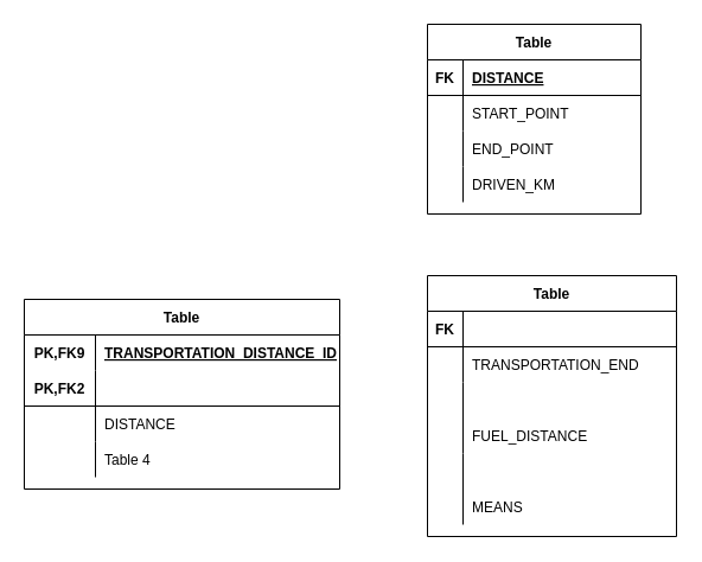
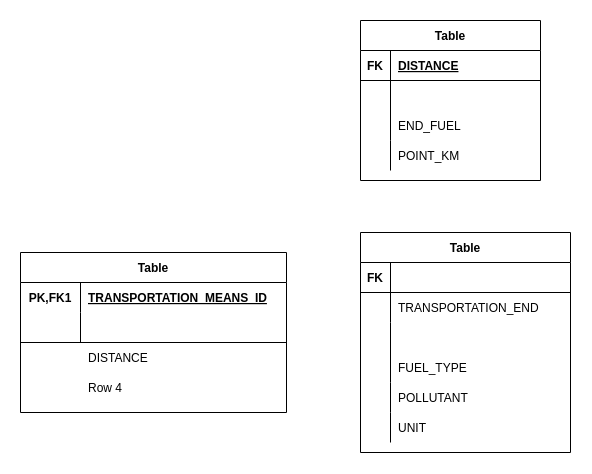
- <mxCell id="8" value="START_POINT" style="shape=partialRectangle;connectable=0;fillColor=none;top=0;left=0;bottom=0;right=0;align=left;spacingLeft=6;overflow=hidden;" vertex="1" parent="6"><mxGeometry x="30" width="150" height="30" as="geometry" /></mxCell>
- <mxCell id="11" value="END_POINT" style="shape=partialRectangle;connectable=0;fillColor=none;top=0;left=0;bottom=0;right=0;align=left;spacingLeft=6;overflow=hidden;" vertex="1" parent="9"><mxGeometry x="30" width="150" height="30" as="geometry" /></mxCell>
+ <mxCell id="11" value="END_FUEL" style="shape=partialRectangle;connectable=0;fillColor=none;top=0;left=0;bottom=0;right=0;align=left;spacingLeft=6;overflow=hidden;" vertex="1" parent="9"><mxGeometry x="30" width="150" height="30" as="geometry" /></mxCell>
- <mxCell id="14" value="DRIVEN_KM" style="shape=partialRectangle;connectable=0;fillColor=none;top=0;left=0;bottom=0;right=0;align=left;spacingLeft=6;overflow=hidden;" vertex="1" parent="12"><mxGeometry x="30" width="150" height="30" as="geometry" /></mxCell>
+ <mxCell id="14" value="POINT_KM" style="shape=partialRectangle;connectable=0;fillColor=none;top=0;left=0;bottom=0;right=0;align=left;spacingLeft=6;overflow=hidden;" vertex="1" parent="12"><mxGeometry x="30" width="150" height="30" as="geometry" /></mxCell>
- <mxCell id="34" value="PK,FK9" style="shape=partialRectangle;connectable=0;fillColor=none;top=0;left=0;bottom=0;right=0;fontStyle=1;overflow=hidden;" vertex="1" parent="33"><mxGeometry width="60" height="30" as="geometry" /></mxCell>
+ <mxCell id="34" value="PK,FK1" style="shape=partialRectangle;connectable=0;fillColor=none;top=0;left=0;bottom=0;right=0;fontStyle=1;overflow=hidden;" vertex="1" parent="33"><mxGeometry width="60" height="30" as="geometry" /></mxCell>
- <mxCell id="35" value="TRANSPORTATION_DISTANCE_ID" style="shape=partialRectangle;connectable=0;fillColor=none;top=0;left=0;bottom=0;right=0;align=left;spacingLeft=6;fontStyle=5;overflow=hidden;" vertex="1" parent="33"><mxGeometry x="60" width="206" height="30" as="geometry" /></mxCell>
+ <mxCell id="35" value="TRANSPORTATION_MEANS_ID" style="shape=partialRectangle;connectable=0;fillColor=none;top=0;left=0;bottom=0;right=0;align=left;spacingLeft=6;fontStyle=5;overflow=hidden;" vertex="1" parent="33"><mxGeometry x="60" width="206" height="30" as="geometry" /></mxCell>
- <mxCell id="37" value="PK,FK2" style="shape=partialRectangle;connectable=0;fillColor=none;top=0;left=0;bottom=0;right=0;fontStyle=1;overflow=hidden;" vertex="1" parent="36"><mxGeometry width="60" height="30" as="geometry" /></mxCell>
- <mxCell id="25" value="FUEL_DISTANCE" style="shape=partialRectangle;connectable=0;fillColor=none;top=0;left=0;bottom=0;right=0;align=left;spacingLeft=6;overflow=hidden;" vertex="1" parent="23"><mxGeometry x="30" width="180" height="30" as="geometry" /></mxCell>
+ <mxCell id="25" value="FUEL_TYPE" style="shape=partialRectangle;connectable=0;fillColor=none;top=0;left=0;bottom=0;right=0;align=left;spacingLeft=6;overflow=hidden;" vertex="1" parent="23"><mxGeometry x="30" width="180" height="30" as="geometry" /></mxCell>
- <mxCell id="43" value="Table 4" style="shape=partialRectangle;connectable=0;fillColor=none;top=0;left=0;bottom=0;right=0;align=left;spacingLeft=6;overflow=hidden;" vertex="1" parent="41"><mxGeometry x="60" width="206" height="30" as="geometry" /></mxCell>
+ <mxCell id="43" value="Row 4" style="shape=partialRectangle;connectable=0;fillColor=none;top=0;left=0;bottom=0;right=0;align=left;spacingLeft=6;overflow=hidden;" vertex="1" parent="41"><mxGeometry x="60" width="206" height="30" as="geometry" /></mxCell>
+ <mxCell id="28" value="POLLUTANT" style="shape=partialRectangle;connectable=0;fillColor=none;top=0;left=0;bottom=0;right=0;align=left;spacingLeft=6;overflow=hidden;" vertex="1" parent="26"><mxGeometry x="30" width="180" height="30" as="geometry" /></mxCell>
- <mxCell id="31" value="MEANS" style="shape=partialRectangle;connectable=0;fillColor=none;top=0;left=0;bottom=0;right=0;align=left;spacingLeft=6;overflow=hidden;" vertex="1" parent="29"><mxGeometry x="30" width="180" height="30" as="geometry" /></mxCell>
+ <mxCell id="31" value="UNIT" style="shape=partialRectangle;connectable=0;fillColor=none;top=0;left=0;bottom=0;right=0;align=left;spacingLeft=6;overflow=hidden;" vertex="1" parent="29"><mxGeometry x="30" width="180" height="30" as="geometry" /></mxCell>
